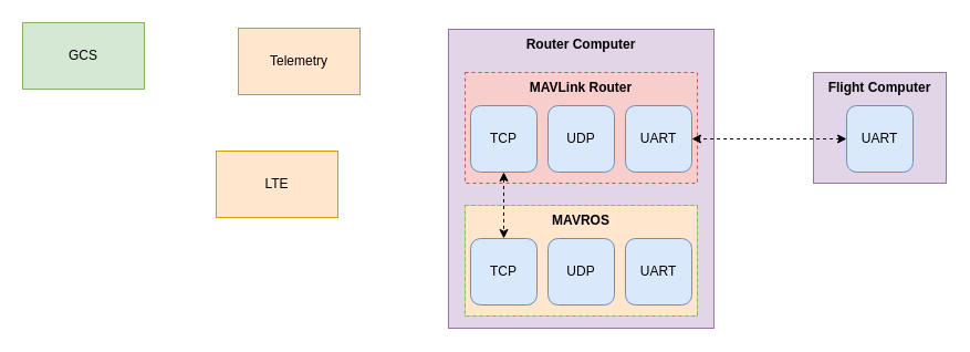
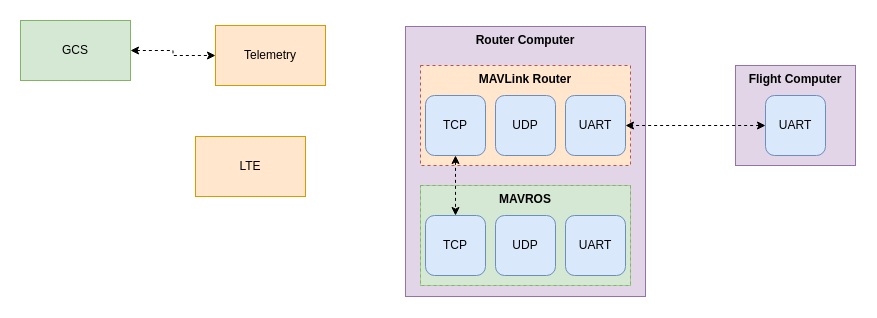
+ <mxCell id="3" style="edgeStyle=orthogonalEdgeStyle;rounded=0;orthogonalLoop=1;jettySize=auto;html=1;exitX=1;exitY=0.5;exitDx=0;exitDy=0;entryX=0;entryY=0.5;entryDx=0;entryDy=0;dashed=1;startArrow=classic;startFill=1;" edge="1" parent="1" source="6" target="5"><mxGeometry relative="1" as="geometry"><mxPoint x="215" y="104" as="sourcePoint" /><mxPoint x="195" y="104" as="targetPoint" /></mxGeometry></mxCell>
- <mxCell id="10" value="MAVLink Router" style="rounded=0;whiteSpace=wrap;html=1;fillColor=#f8cecc;strokeColor=#b85450;fontStyle=1;dashed=1;verticalAlign=top;" vertex="1" parent="9"><mxGeometry width="210" height="100" as="geometry" /></mxCell>
+ <mxCell id="10" value="MAVLink Router" style="rounded=0;whiteSpace=wrap;html=1;fillColor=#ffe6cc;strokeColor=#b85450;fontStyle=1;dashed=1;verticalAlign=top;" vertex="1" parent="9"><mxGeometry width="210" height="100" as="geometry" /></mxCell>
- <mxCell id="15" value="MAVROS" style="rounded=0;whiteSpace=wrap;html=1;fillColor=#ffe6cc;strokeColor=#82b366;fontStyle=1;dashed=1;verticalAlign=top;" vertex="1" parent="1"><mxGeometry x="420" y="185" width="210" height="100" as="geometry" /></mxCell>
+ <mxCell id="15" value="MAVROS" style="rounded=0;whiteSpace=wrap;html=1;fillColor=#d5e8d4;strokeColor=#82b366;fontStyle=1;dashed=1;verticalAlign=top;" vertex="1" parent="1"><mxGeometry x="420" y="185" width="210" height="100" as="geometry" /></mxCell>
